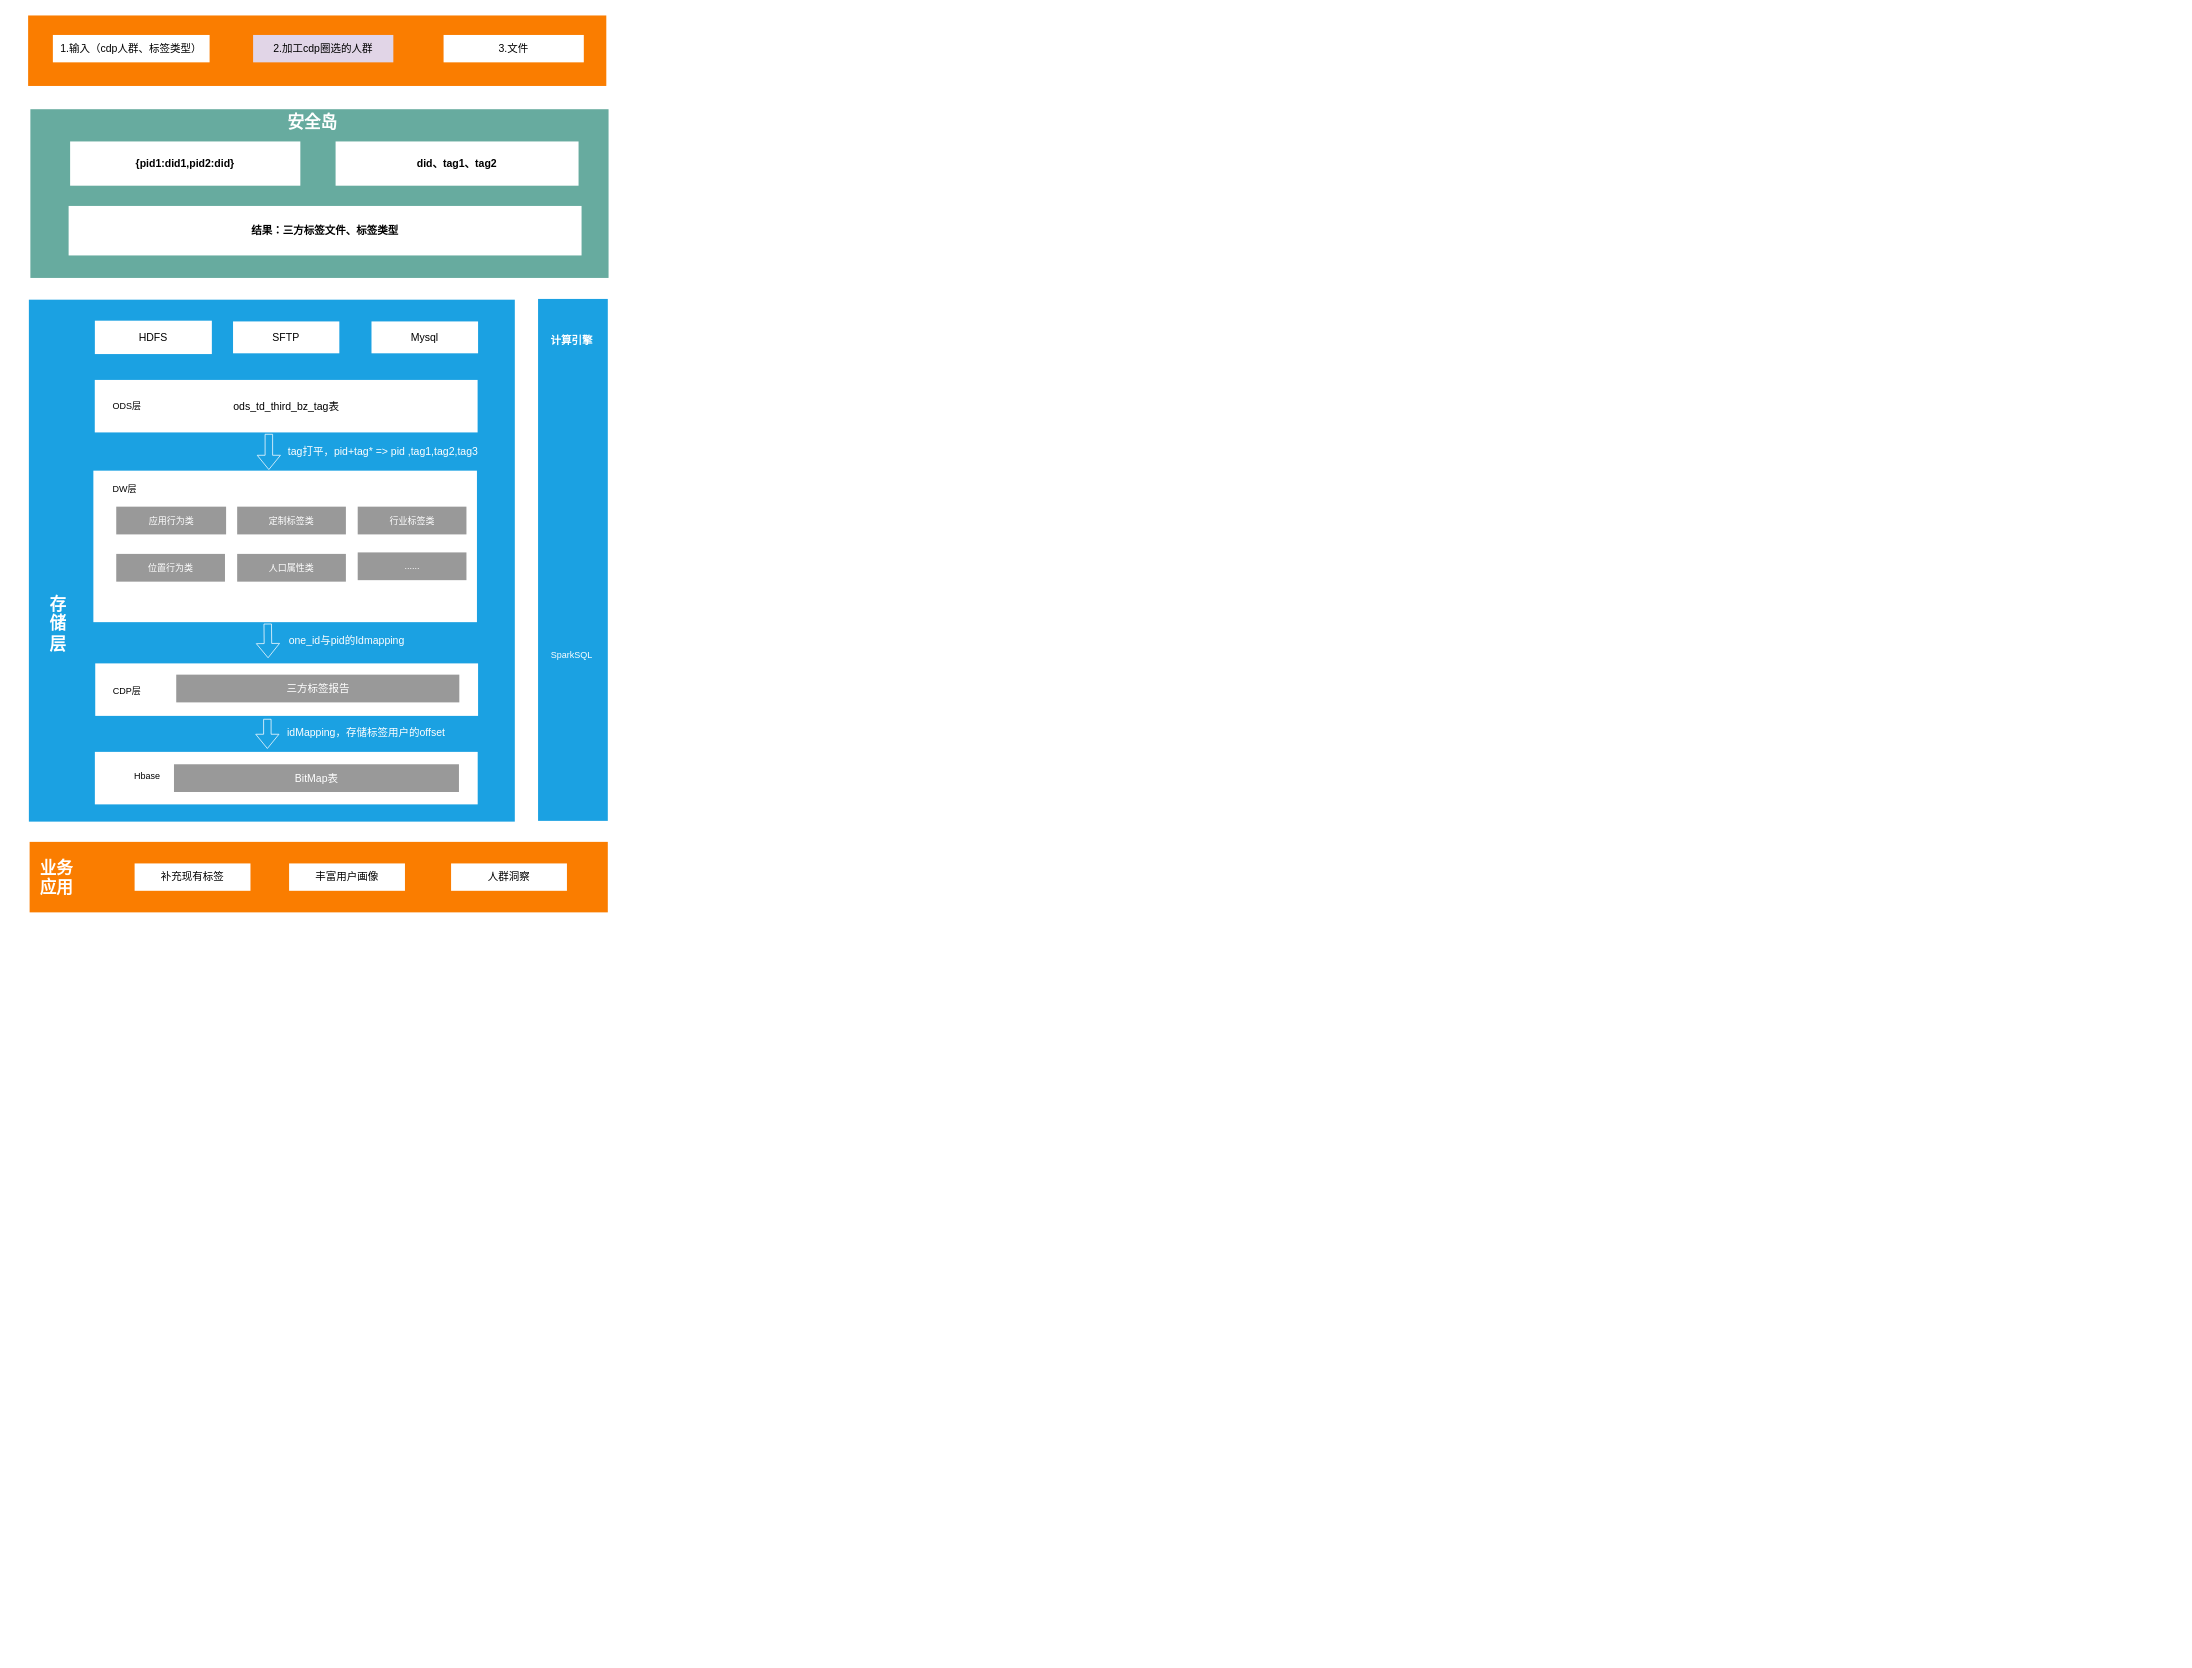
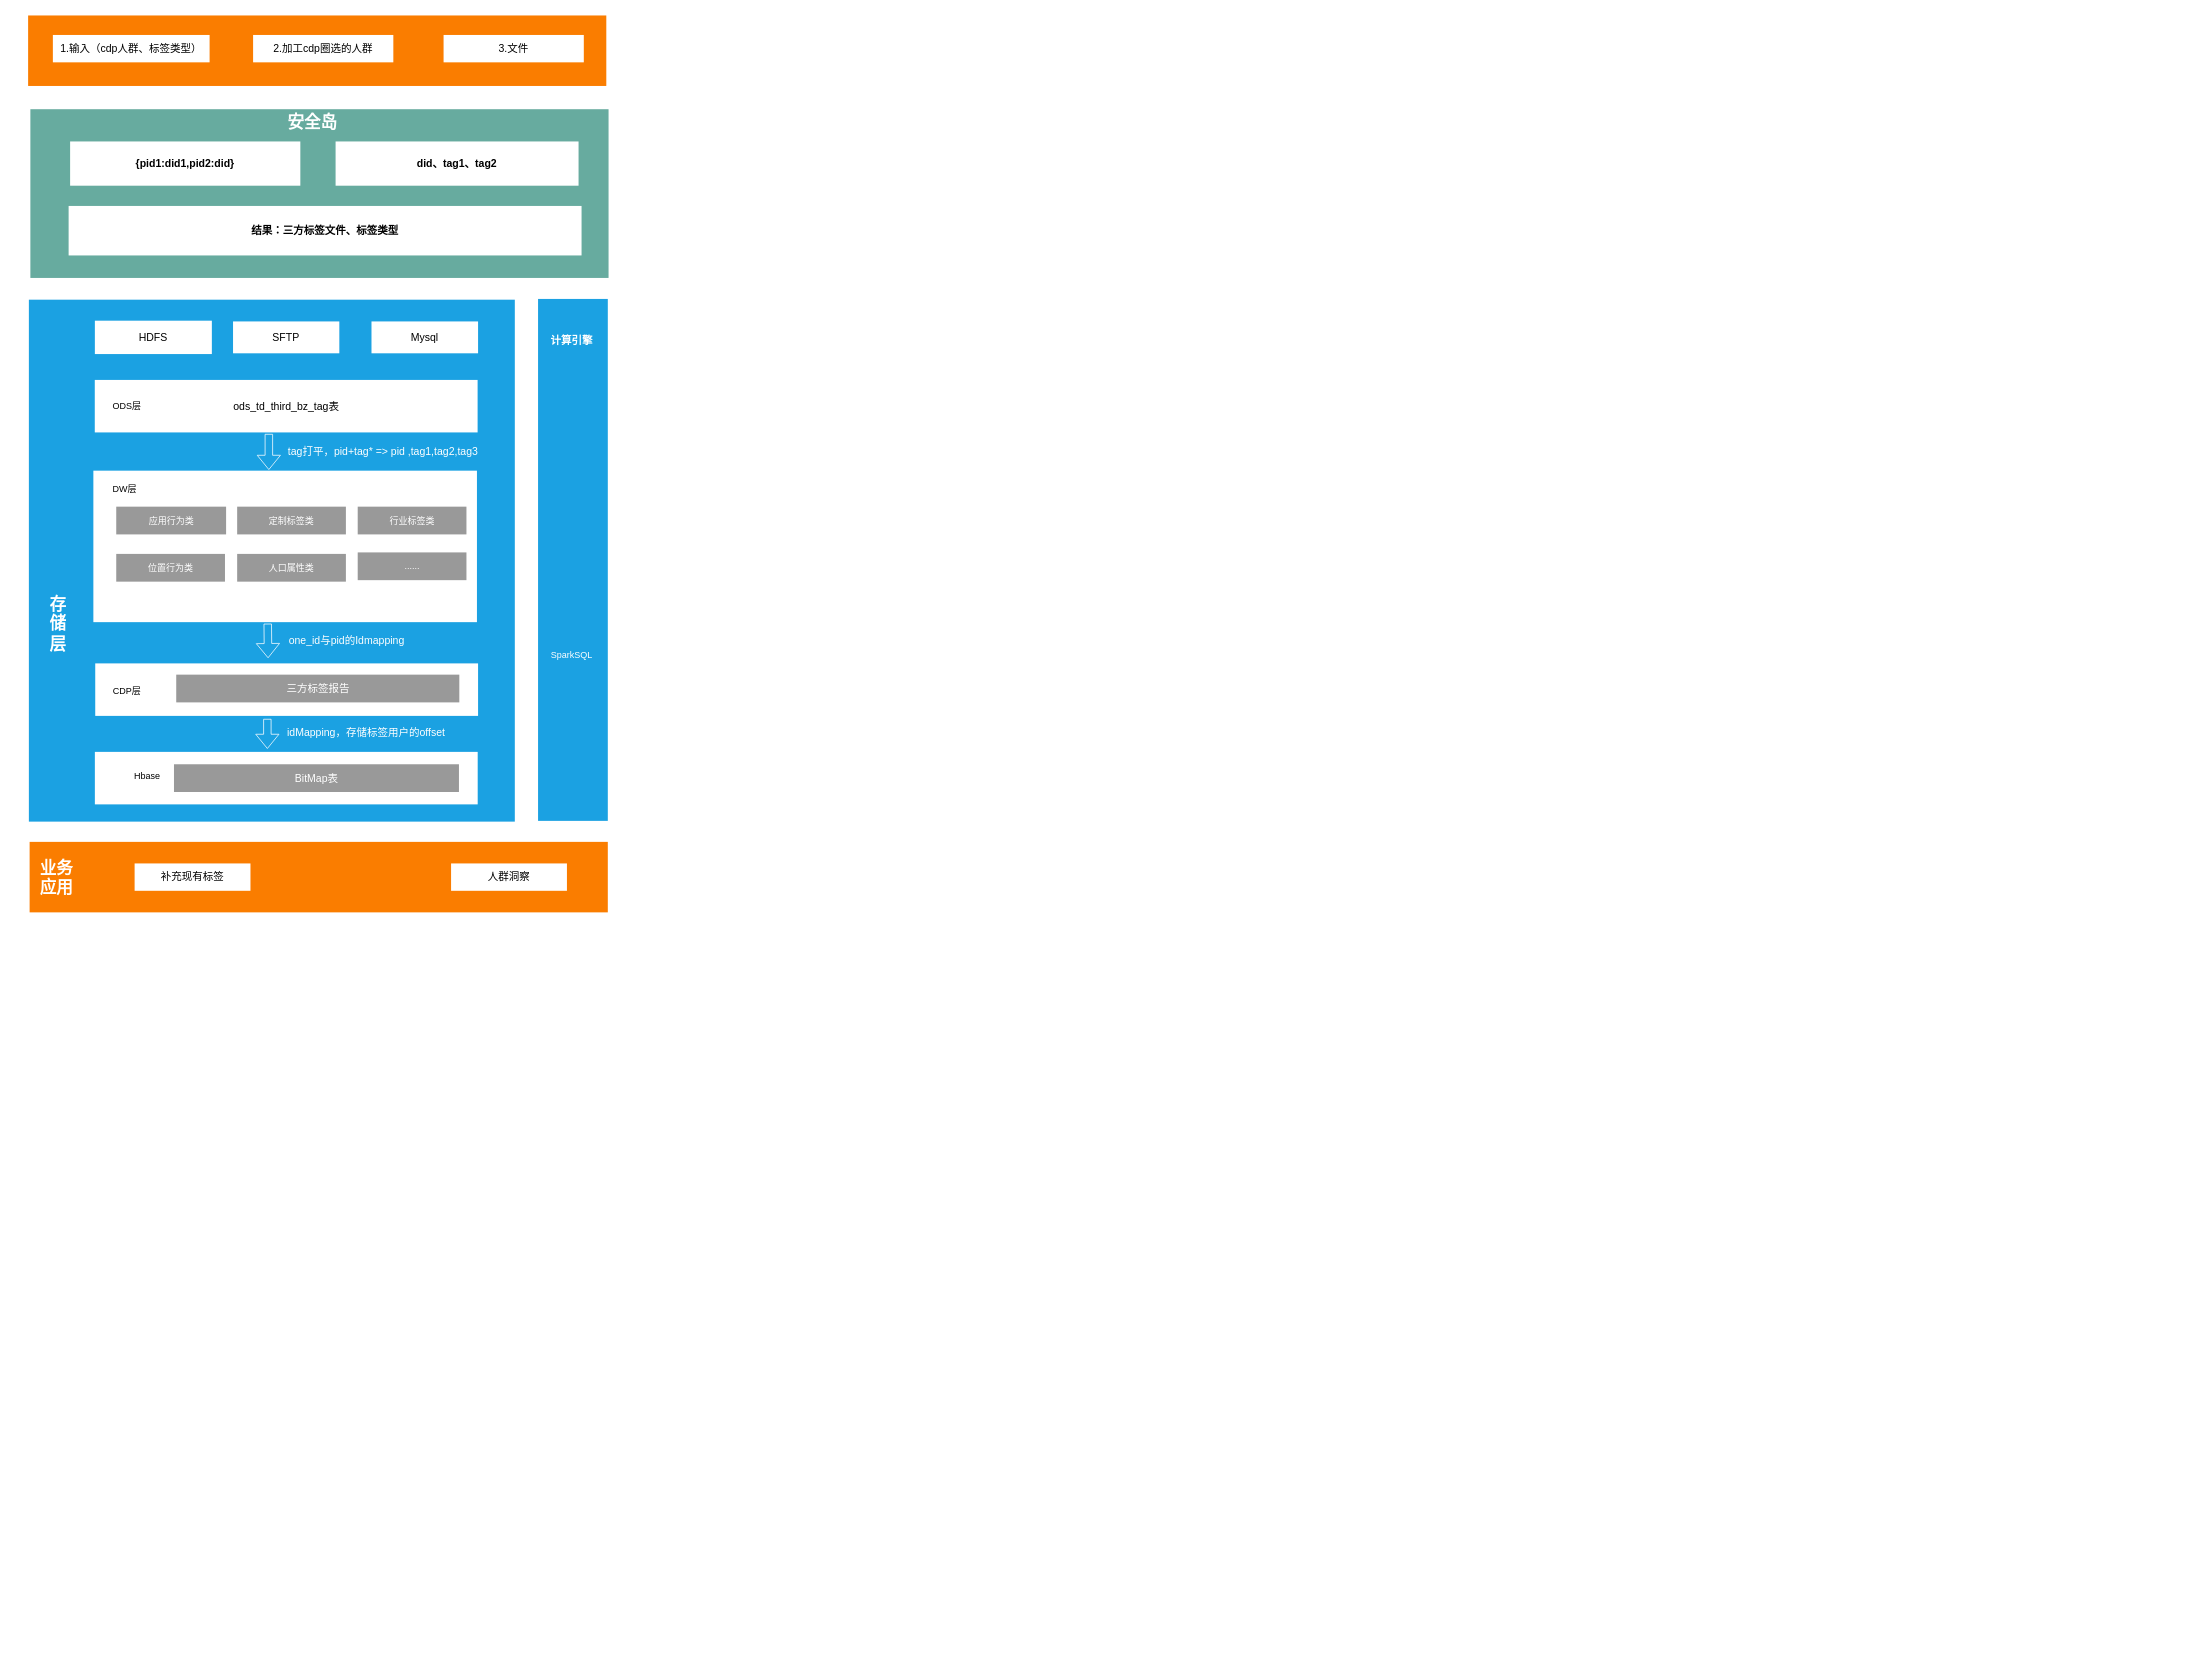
- <mxCell id="49" value="2.加工cdp圈选的人群" style="rounded=0;whiteSpace=wrap;html=1;fillColor=#e1d5e7;strokeColor=none;fontSize=14;" vertex="1" parent="1"><mxGeometry x="337" y="46" width="187" height="36.5" as="geometry" /></mxCell>
+ <mxCell id="49" value="2.加工cdp圈选的人群" style="rounded=0;whiteSpace=wrap;html=1;fillColor=#FFFFFF;strokeColor=none;fontSize=14;" vertex="1" parent="1"><mxGeometry x="337" y="46" width="187" height="36.5" as="geometry" /></mxCell>
- <mxCell id="44" value="丰富用户画像" style="rounded=0;whiteSpace=wrap;html=1;fillColor=#FFFFFF;strokeColor=none;fontSize=14;" vertex="1" parent="1"><mxGeometry x="385" y="1150.75" width="154.5" height="36.5" as="geometry" /></mxCell>
